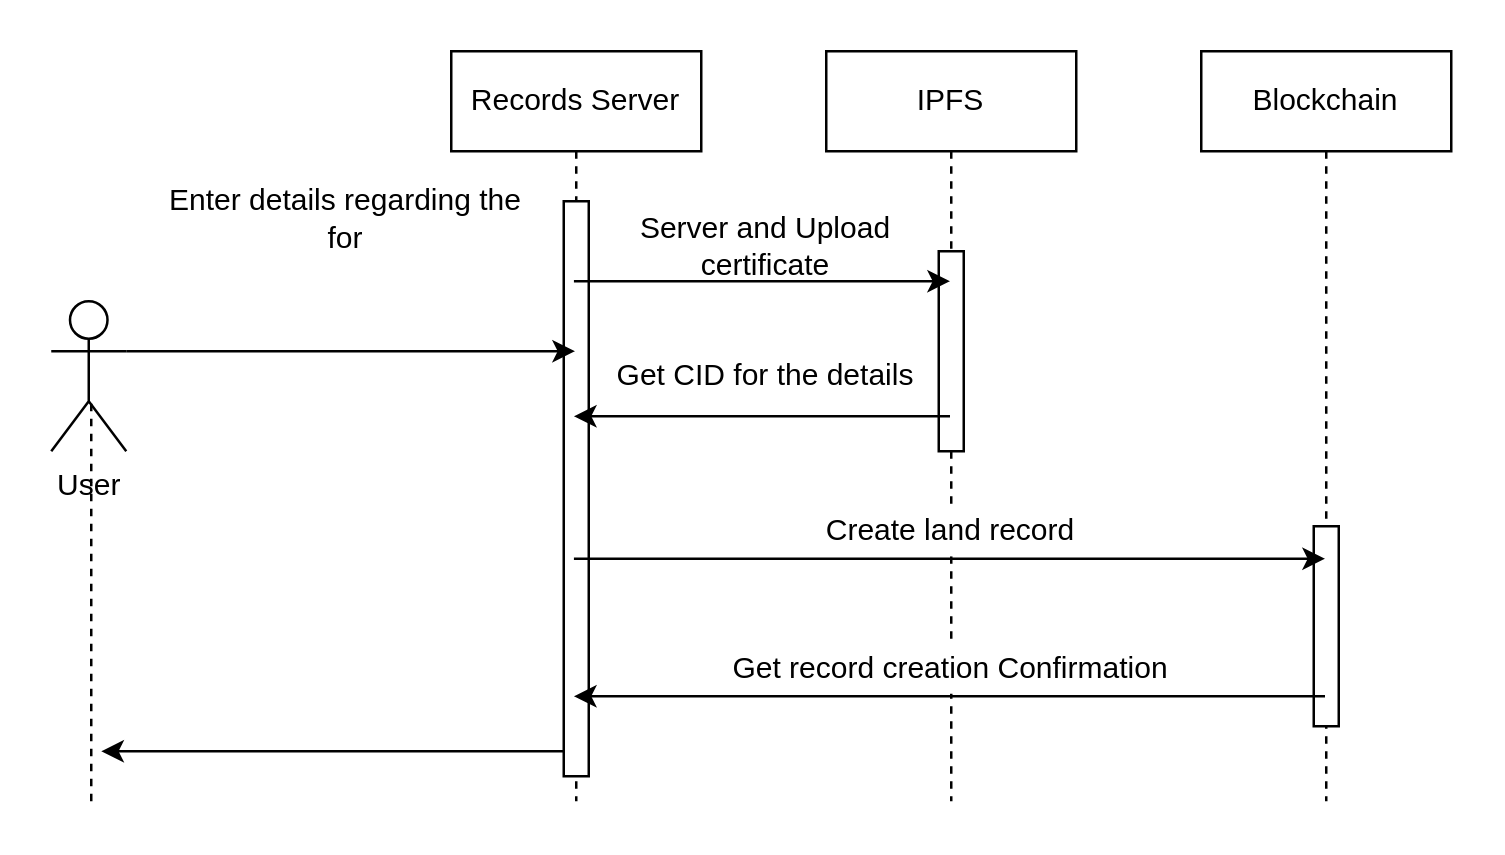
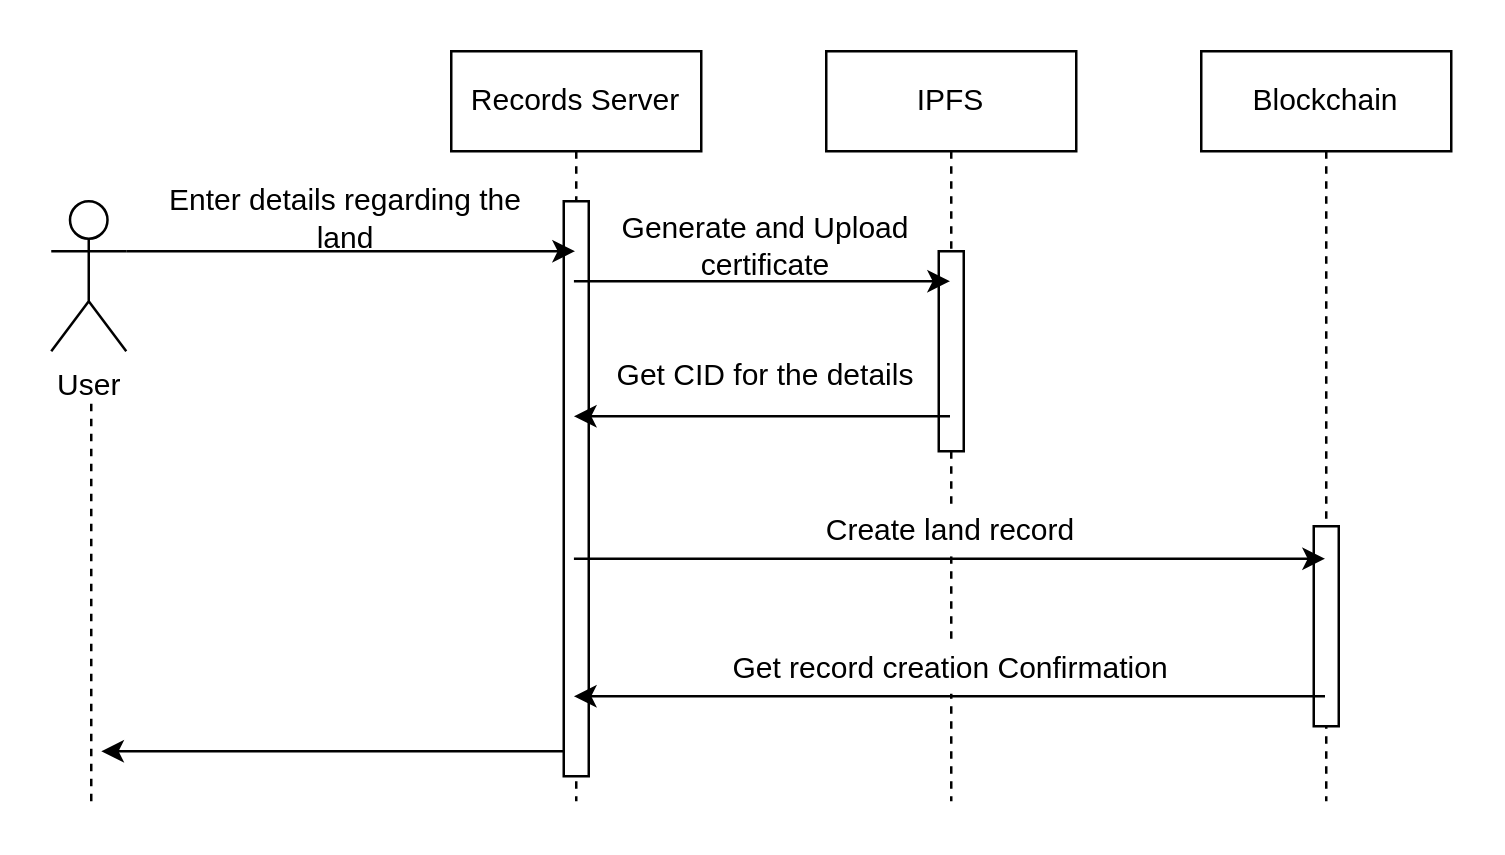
- <mxCell id="16" value="Enter details regarding the for" style="text;html=1;strokeColor=none;fillColor=none;align=center;verticalAlign=middle;whiteSpace=wrap;rounded=0;" vertex="1" parent="1"><mxGeometry x="58" y="77" width="160" height="20" as="geometry" /></mxCell>
+ <mxCell id="16" value="Enter details regarding the land" style="text;html=1;strokeColor=none;fillColor=none;align=center;verticalAlign=middle;whiteSpace=wrap;rounded=0;" vertex="1" parent="1"><mxGeometry x="58" y="77" width="160" height="20" as="geometry" /></mxCell>
- <mxCell id="17" value="Server and Upload certificate" style="text;html=1;strokeColor=none;fillColor=none;align=center;verticalAlign=middle;whiteSpace=wrap;rounded=0;" vertex="1" parent="1"><mxGeometry x="240" y="88" width="132" height="20" as="geometry" /></mxCell>
+ <mxCell id="17" value="Generate and Upload certificate" style="text;html=1;strokeColor=none;fillColor=none;align=center;verticalAlign=middle;whiteSpace=wrap;rounded=0;" vertex="1" parent="1"><mxGeometry x="240" y="88" width="132" height="20" as="geometry" /></mxCell>
- <mxCell id="8" value="User" style="shape=umlActor;verticalLabelPosition=bottom;verticalAlign=top;html=1;" vertex="1" parent="1"><mxGeometry x="20" y="120" width="30" height="60" as="geometry" /></mxCell>
+ <mxCell id="8" value="User" style="shape=umlActor;verticalLabelPosition=bottom;verticalAlign=top;html=1;" vertex="1" parent="1"><mxGeometry x="20" y="80" width="30" height="60" as="geometry" /></mxCell>
